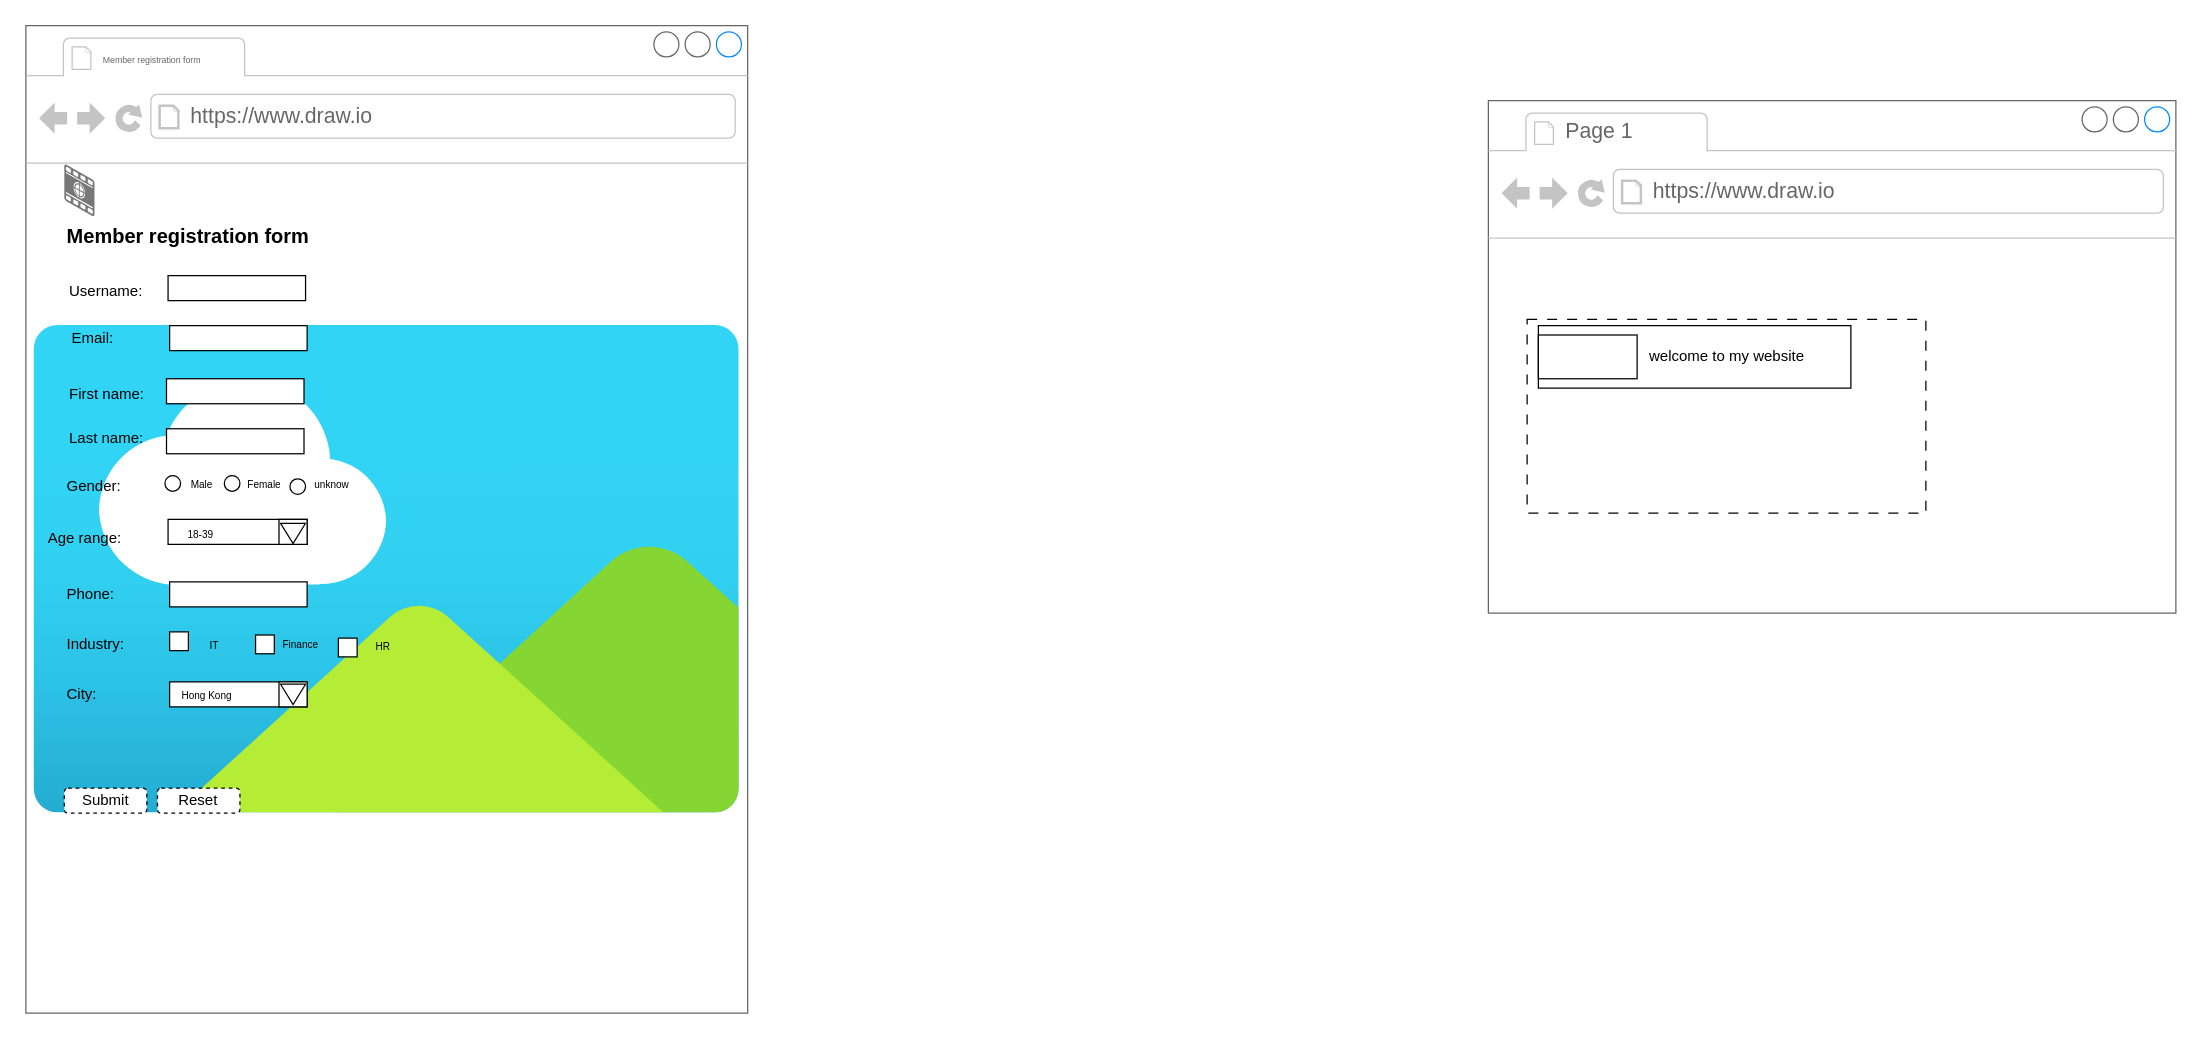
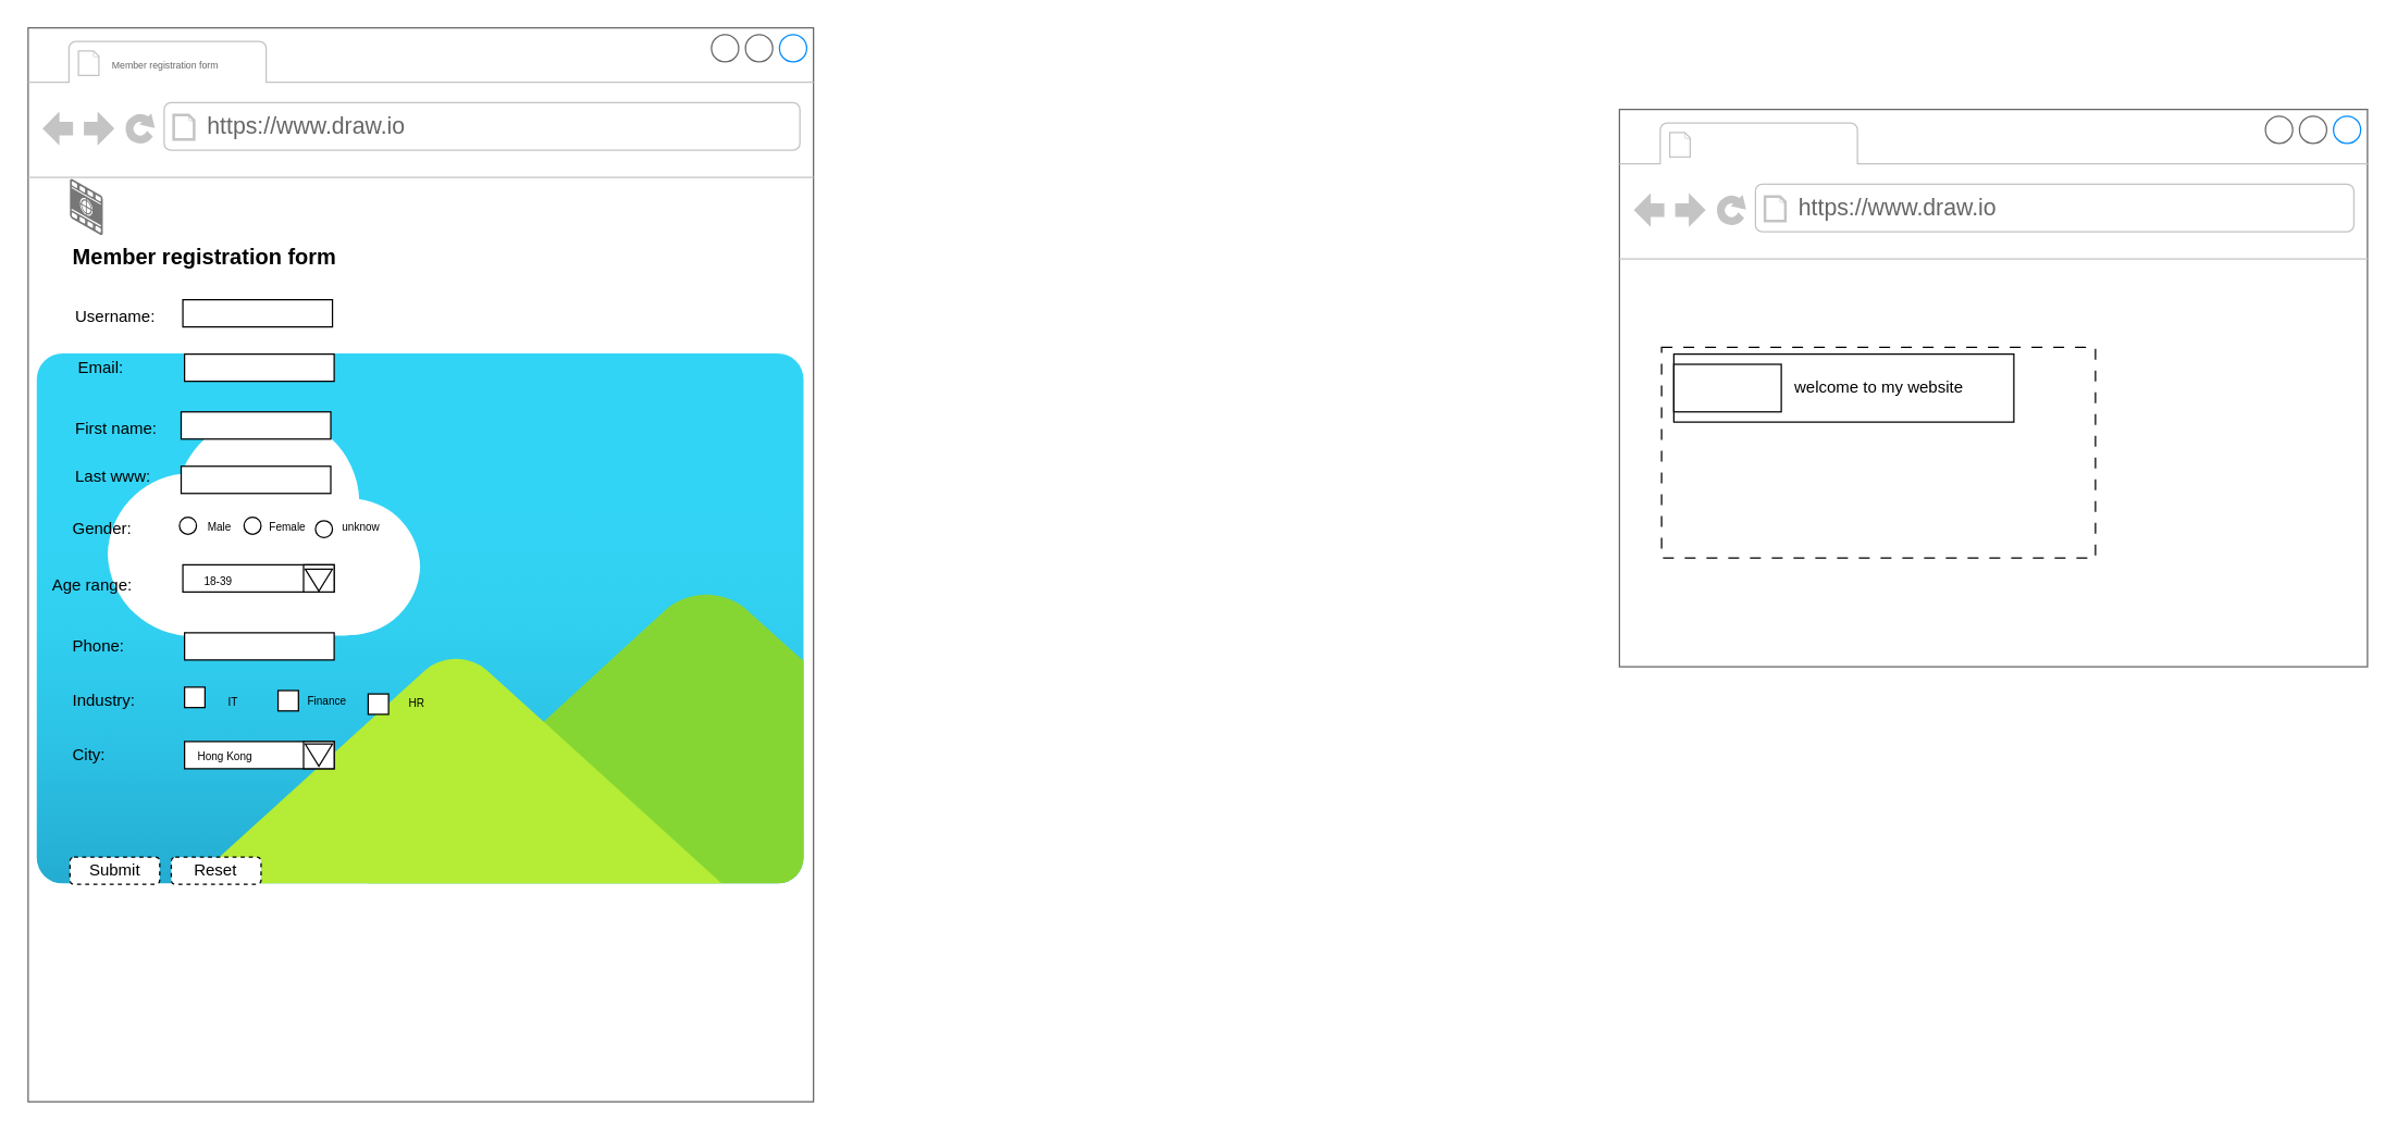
- <mxCell id="45" value="Page 1" style="strokeWidth=1;shadow=0;dashed=0;align=center;html=1;shape=mxgraph.mockup.containers.anchor;fontSize=17;fontColor=#666666;align=left;whiteSpace=wrap;" vertex="1" parent="44"><mxGeometry x="60" y="12" width="110" height="26" as="geometry" /></mxCell>
- <mxCell id="10" value="Last name:&amp;nbsp;" style="text;html=1;align=left;verticalAlign=middle;whiteSpace=wrap;rounded=0;" parent="2" vertex="1"><mxGeometry x="32.5" y="315" width="80" height="30" as="geometry" /></mxCell>
+ <mxCell id="10" value="Last www:&amp;nbsp;" style="text;html=1;align=left;verticalAlign=middle;whiteSpace=wrap;rounded=0;" parent="2" vertex="1"><mxGeometry x="32.5" y="315" width="80" height="30" as="geometry" /></mxCell>
